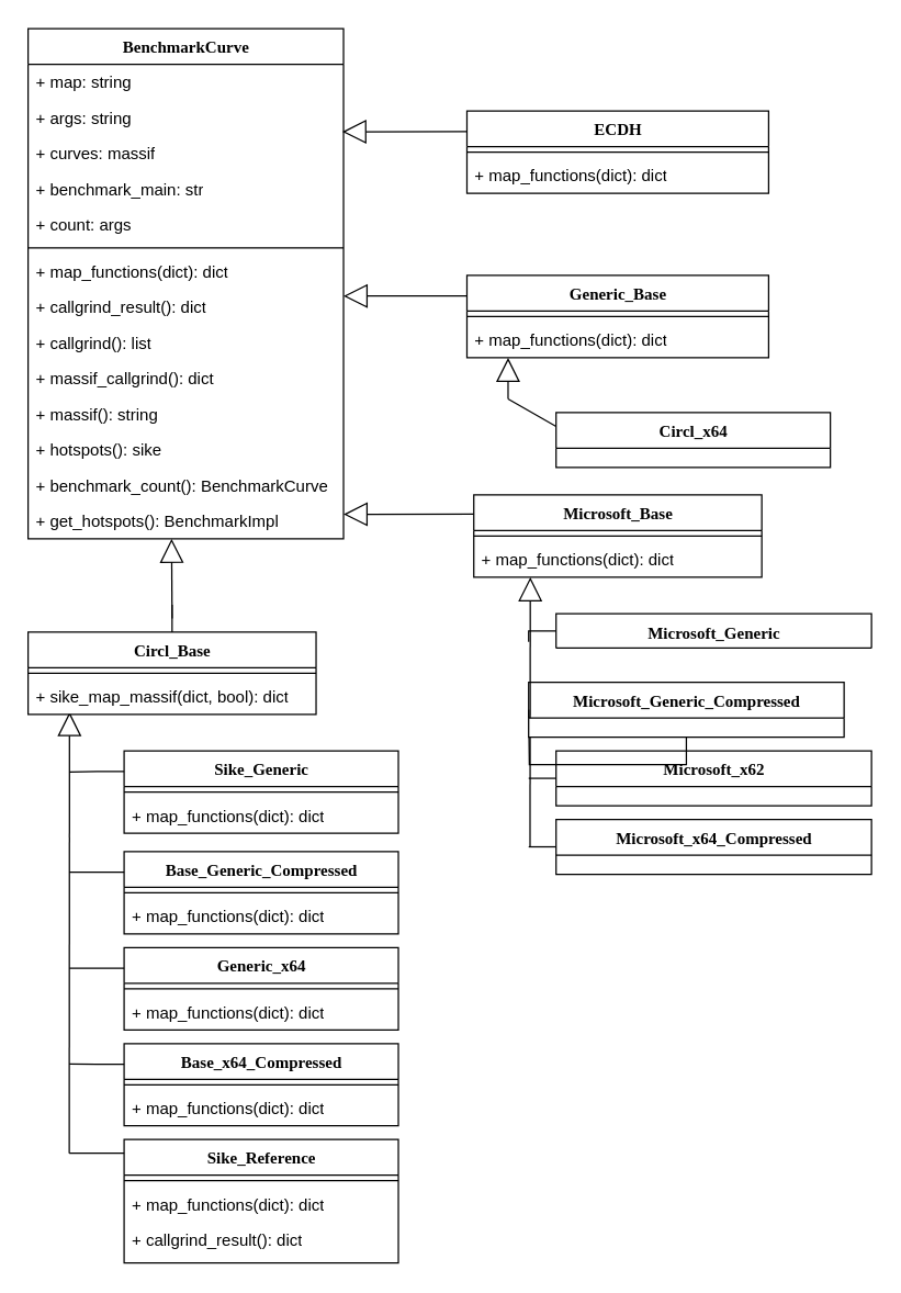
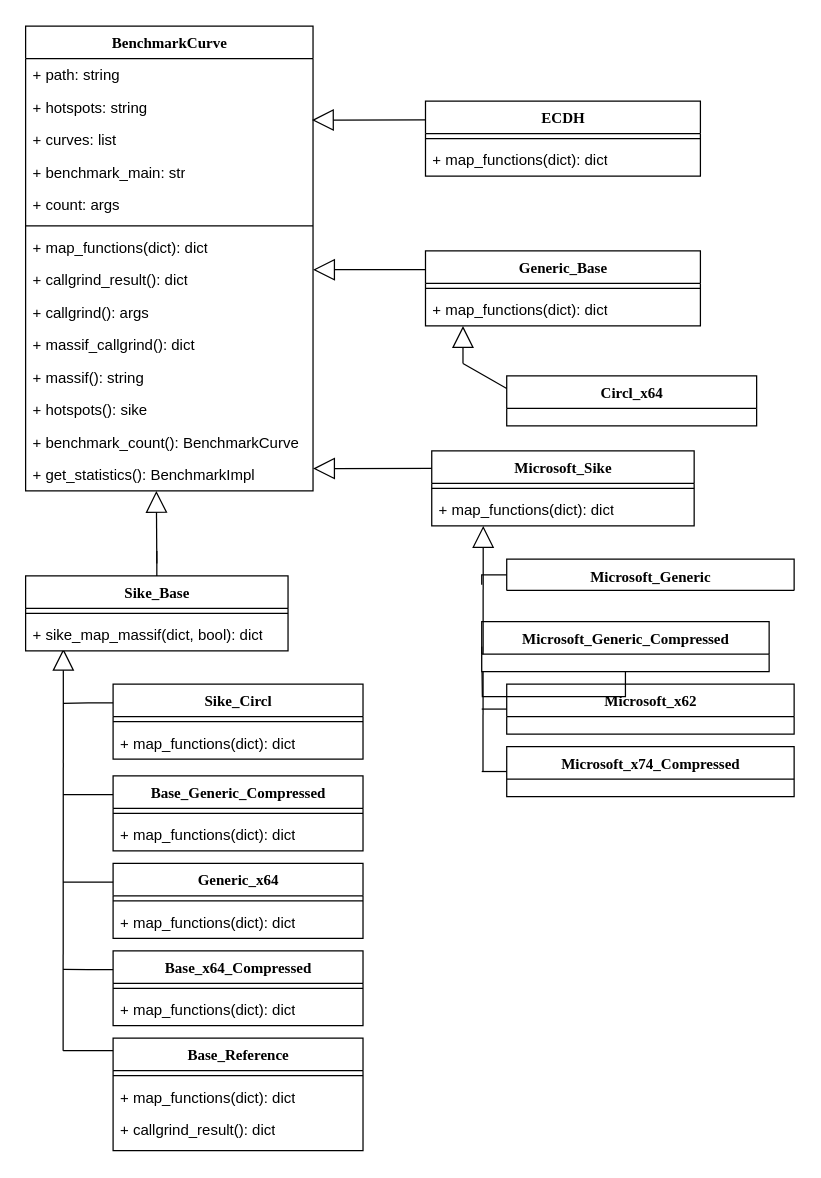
- <mxCell id="34" value="+ map: string" style="text;html=1;strokeColor=none;fillColor=none;align=left;verticalAlign=top;spacingLeft=4;spacingRight=4;whiteSpace=wrap;overflow=hidden;rotatable=0;points=[[0,0.5],[1,0.5]];portConstraint=eastwest;" parent="33" vertex="1"><mxGeometry y="26" width="230" height="26" as="geometry" /></mxCell>
+ <mxCell id="34" value="+ path: string" style="text;html=1;strokeColor=none;fillColor=none;align=left;verticalAlign=top;spacingLeft=4;spacingRight=4;whiteSpace=wrap;overflow=hidden;rotatable=0;points=[[0,0.5],[1,0.5]];portConstraint=eastwest;" parent="33" vertex="1"><mxGeometry y="26" width="230" height="26" as="geometry" /></mxCell>
- <mxCell id="35" value="+ args: string" style="text;html=1;strokeColor=none;fillColor=none;align=left;verticalAlign=top;spacingLeft=4;spacingRight=4;whiteSpace=wrap;overflow=hidden;rotatable=0;points=[[0,0.5],[1,0.5]];portConstraint=eastwest;" parent="33" vertex="1"><mxGeometry y="52" width="230" height="26" as="geometry" /></mxCell>
+ <mxCell id="35" value="+ hotspots: string" style="text;html=1;strokeColor=none;fillColor=none;align=left;verticalAlign=top;spacingLeft=4;spacingRight=4;whiteSpace=wrap;overflow=hidden;rotatable=0;points=[[0,0.5],[1,0.5]];portConstraint=eastwest;" parent="33" vertex="1"><mxGeometry y="52" width="230" height="26" as="geometry" /></mxCell>
- <mxCell id="36" value="+ curves: massif" style="text;html=1;strokeColor=none;fillColor=none;align=left;verticalAlign=top;spacingLeft=4;spacingRight=4;whiteSpace=wrap;overflow=hidden;rotatable=0;points=[[0,0.5],[1,0.5]];portConstraint=eastwest;" parent="33" vertex="1"><mxGeometry y="78" width="230" height="26" as="geometry" /></mxCell>
+ <mxCell id="36" value="+ curves: list" style="text;html=1;strokeColor=none;fillColor=none;align=left;verticalAlign=top;spacingLeft=4;spacingRight=4;whiteSpace=wrap;overflow=hidden;rotatable=0;points=[[0,0.5],[1,0.5]];portConstraint=eastwest;" parent="33" vertex="1"><mxGeometry y="78" width="230" height="26" as="geometry" /></mxCell>
- <mxCell id="42" value="+ callgrind(): list" style="text;html=1;strokeColor=none;fillColor=none;align=left;verticalAlign=top;spacingLeft=4;spacingRight=4;whiteSpace=wrap;overflow=hidden;rotatable=0;points=[[0,0.5],[1,0.5]];portConstraint=eastwest;" parent="33" vertex="1"><mxGeometry y="216" width="230" height="26" as="geometry" /></mxCell>
+ <mxCell id="42" value="+ callgrind(): args" style="text;html=1;strokeColor=none;fillColor=none;align=left;verticalAlign=top;spacingLeft=4;spacingRight=4;whiteSpace=wrap;overflow=hidden;rotatable=0;points=[[0,0.5],[1,0.5]];portConstraint=eastwest;" parent="33" vertex="1"><mxGeometry y="216" width="230" height="26" as="geometry" /></mxCell>
- <mxCell id="60" value="Microsoft_Base" style="swimlane;html=1;fontStyle=1;align=center;verticalAlign=top;childLayout=stackLayout;horizontal=1;startSize=26;horizontalStack=0;resizeParent=1;resizeLast=0;collapsible=1;marginBottom=0;swimlaneFillColor=#ffffff;rounded=0;shadow=0;comic=0;labelBackgroundColor=none;strokeWidth=1;fillColor=none;fontFamily=Verdana;fontSize=12" vertex="1" parent="1"><mxGeometry x="345" y="360" width="210" height="60" as="geometry" /></mxCell>
+ <mxCell id="60" value="Microsoft_Sike" style="swimlane;html=1;fontStyle=1;align=center;verticalAlign=top;childLayout=stackLayout;horizontal=1;startSize=26;horizontalStack=0;resizeParent=1;resizeLast=0;collapsible=1;marginBottom=0;swimlaneFillColor=#ffffff;rounded=0;shadow=0;comic=0;labelBackgroundColor=none;strokeWidth=1;fillColor=none;fontFamily=Verdana;fontSize=12" vertex="1" parent="1"><mxGeometry x="345" y="360" width="210" height="60" as="geometry" /></mxCell>
- <mxCell id="47" value="+ get_hotspots(): BenchmarkImpl" style="text;html=1;strokeColor=none;fillColor=none;align=left;verticalAlign=top;spacingLeft=4;spacingRight=4;whiteSpace=wrap;overflow=hidden;rotatable=0;points=[[0,0.5],[1,0.5]];portConstraint=eastwest;" vertex="1" parent="33"><mxGeometry y="346" width="230" height="26" as="geometry" /></mxCell>
+ <mxCell id="47" value="+ get_statistics(): BenchmarkImpl" style="text;html=1;strokeColor=none;fillColor=none;align=left;verticalAlign=top;spacingLeft=4;spacingRight=4;whiteSpace=wrap;overflow=hidden;rotatable=0;points=[[0,0.5],[1,0.5]];portConstraint=eastwest;" vertex="1" parent="33"><mxGeometry y="346" width="230" height="26" as="geometry" /></mxCell>
- <mxCell id="14" value="Circl_Base" style="swimlane;html=1;fontStyle=1;align=center;verticalAlign=top;childLayout=stackLayout;horizontal=1;startSize=26;horizontalStack=0;resizeParent=1;resizeLast=0;collapsible=1;marginBottom=0;swimlaneFillColor=#ffffff;rounded=0;shadow=0;comic=0;labelBackgroundColor=none;strokeWidth=1;fillColor=none;fontFamily=Verdana;fontSize=12" vertex="1" parent="1"><mxGeometry x="20" y="460" width="210" height="60" as="geometry" /></mxCell>
+ <mxCell id="14" value="Sike_Base" style="swimlane;html=1;fontStyle=1;align=center;verticalAlign=top;childLayout=stackLayout;horizontal=1;startSize=26;horizontalStack=0;resizeParent=1;resizeLast=0;collapsible=1;marginBottom=0;swimlaneFillColor=#ffffff;rounded=0;shadow=0;comic=0;labelBackgroundColor=none;strokeWidth=1;fillColor=none;fontFamily=Verdana;fontSize=12" vertex="1" parent="1"><mxGeometry x="20" y="460" width="210" height="60" as="geometry" /></mxCell>
- <mxCell id="17" value="Sike_Generic" style="swimlane;html=1;fontStyle=1;align=center;verticalAlign=top;childLayout=stackLayout;horizontal=1;startSize=26;horizontalStack=0;resizeParent=1;resizeLast=0;collapsible=1;marginBottom=0;swimlaneFillColor=#ffffff;rounded=0;shadow=0;comic=0;labelBackgroundColor=none;strokeWidth=1;fillColor=none;fontFamily=Verdana;fontSize=12" parent="1" vertex="1"><mxGeometry x="90" y="546.62" width="200" height="60" as="geometry" /></mxCell>
+ <mxCell id="17" value="Sike_Circl" style="swimlane;html=1;fontStyle=1;align=center;verticalAlign=top;childLayout=stackLayout;horizontal=1;startSize=26;horizontalStack=0;resizeParent=1;resizeLast=0;collapsible=1;marginBottom=0;swimlaneFillColor=#ffffff;rounded=0;shadow=0;comic=0;labelBackgroundColor=none;strokeWidth=1;fillColor=none;fontFamily=Verdana;fontSize=12" parent="1" vertex="1"><mxGeometry x="90" y="546.62" width="200" height="60" as="geometry" /></mxCell>
- <mxCell id="66" value="Microsoft_x64_Compressed" style="swimlane;html=1;fontStyle=1;align=center;verticalAlign=top;childLayout=stackLayout;horizontal=1;startSize=26;horizontalStack=0;resizeParent=1;resizeLast=0;collapsible=1;marginBottom=0;swimlaneFillColor=#ffffff;rounded=0;shadow=0;comic=0;labelBackgroundColor=none;strokeWidth=1;fillColor=none;fontFamily=Verdana;fontSize=12" vertex="1" parent="1"><mxGeometry x="405" y="596.62" width="230" height="40" as="geometry" /></mxCell>
+ <mxCell id="66" value="Microsoft_x74_Compressed" style="swimlane;html=1;fontStyle=1;align=center;verticalAlign=top;childLayout=stackLayout;horizontal=1;startSize=26;horizontalStack=0;resizeParent=1;resizeLast=0;collapsible=1;marginBottom=0;swimlaneFillColor=#ffffff;rounded=0;shadow=0;comic=0;labelBackgroundColor=none;strokeWidth=1;fillColor=none;fontFamily=Verdana;fontSize=12" vertex="1" parent="1"><mxGeometry x="405" y="596.62" width="230" height="40" as="geometry" /></mxCell>
- <mxCell id="29" value="Sike_Reference" style="swimlane;html=1;fontStyle=1;align=center;verticalAlign=top;childLayout=stackLayout;horizontal=1;startSize=26;horizontalStack=0;resizeParent=1;resizeLast=0;collapsible=1;marginBottom=0;swimlaneFillColor=#ffffff;rounded=0;shadow=0;comic=0;labelBackgroundColor=none;strokeWidth=1;fillColor=none;fontFamily=Verdana;fontSize=12" vertex="1" parent="1"><mxGeometry x="90" y="830" width="200" height="90" as="geometry"><mxRectangle x="190" y="810" width="140" height="26" as="alternateBounds" /></mxGeometry></mxCell>
+ <mxCell id="29" value="Base_Reference" style="swimlane;html=1;fontStyle=1;align=center;verticalAlign=top;childLayout=stackLayout;horizontal=1;startSize=26;horizontalStack=0;resizeParent=1;resizeLast=0;collapsible=1;marginBottom=0;swimlaneFillColor=#ffffff;rounded=0;shadow=0;comic=0;labelBackgroundColor=none;strokeWidth=1;fillColor=none;fontFamily=Verdana;fontSize=12" vertex="1" parent="1"><mxGeometry x="90" y="830" width="200" height="90" as="geometry"><mxRectangle x="190" y="810" width="140" height="26" as="alternateBounds" /></mxGeometry></mxCell>
